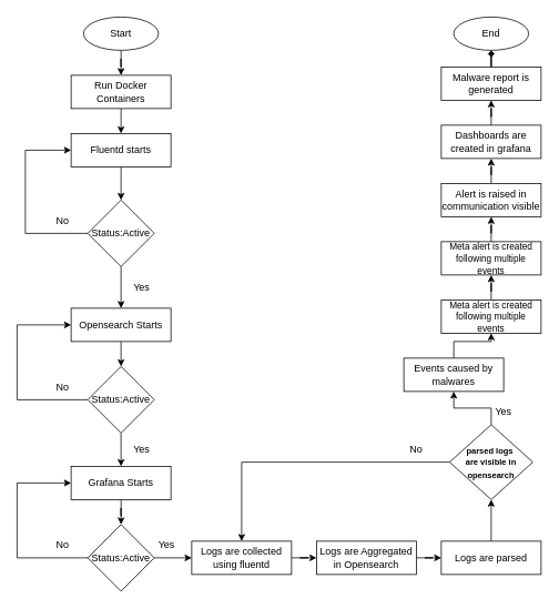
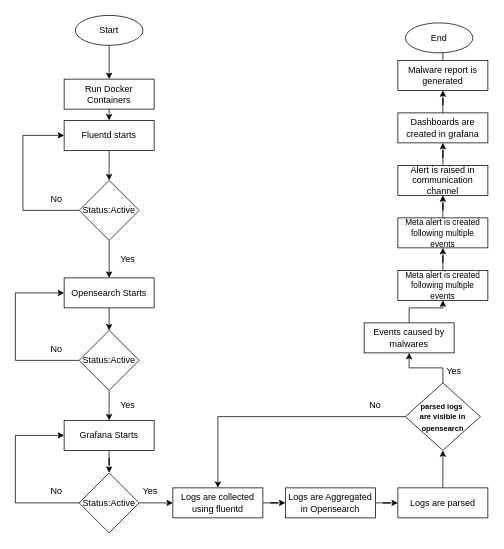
- <mxCell id="42" value="End" style="ellipse;whiteSpace=wrap;html=1;" vertex="1" parent="1"><mxGeometry x="545" y="20" width="90" height="40" as="geometry" /></mxCell>
+ <mxCell id="42" value="End" style="ellipse;whiteSpace=wrap;html=1;" vertex="1" parent="1"><mxGeometry x="540" y="30" width="90" height="40" as="geometry" /></mxCell>
- <mxCell id="5" value="Run Docker Containers" style="rounded=0;whiteSpace=wrap;html=1;" vertex="1" parent="1"><mxGeometry x="85" y="90" width="120" height="40" as="geometry" /></mxCell>
+ <mxCell id="5" value="Run Docker Containers" style="rounded=0;whiteSpace=wrap;html=1;" vertex="1" parent="1"><mxGeometry x="85" y="105" width="120" height="40" as="geometry" /></mxCell>
- <mxCell id="37" value="Alert is raised in communication visible" style="rounded=0;whiteSpace=wrap;html=1;" vertex="1" parent="1"><mxGeometry x="530" y="220" width="120" height="40" as="geometry" /></mxCell>
+ <mxCell id="37" value="Alert is raised in communication channel" style="rounded=0;whiteSpace=wrap;html=1;" vertex="1" parent="1"><mxGeometry x="530" y="220" width="120" height="40" as="geometry" /></mxCell>
